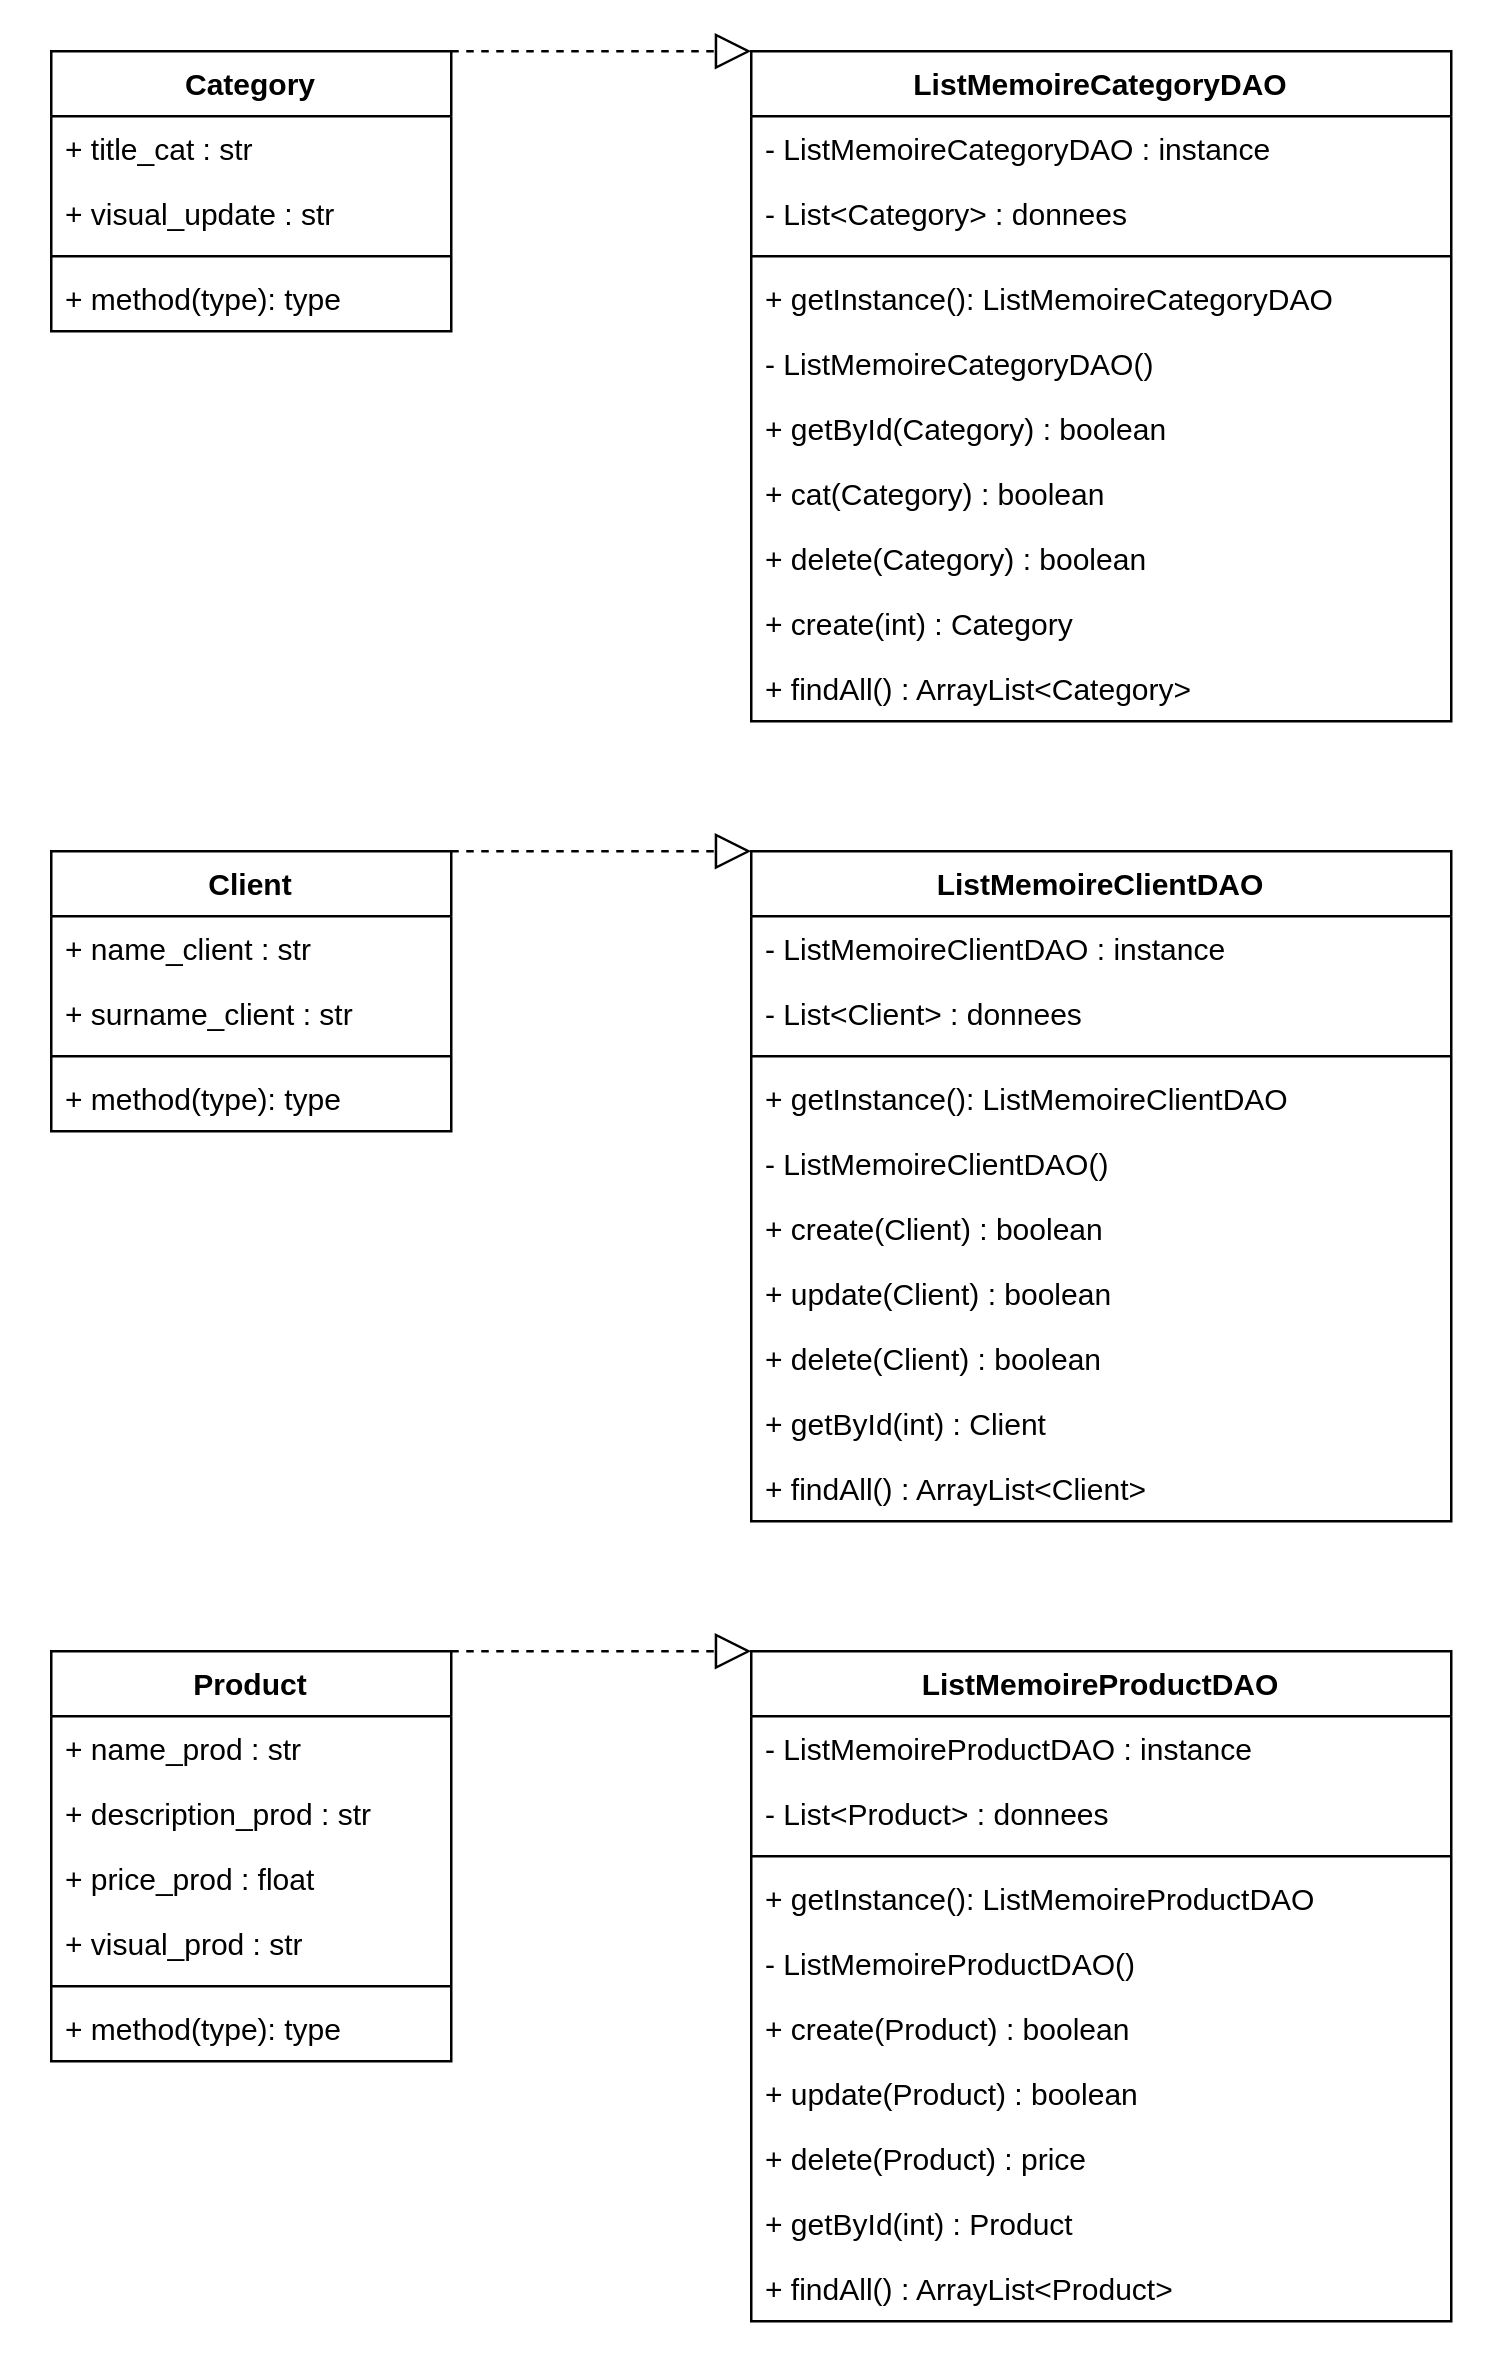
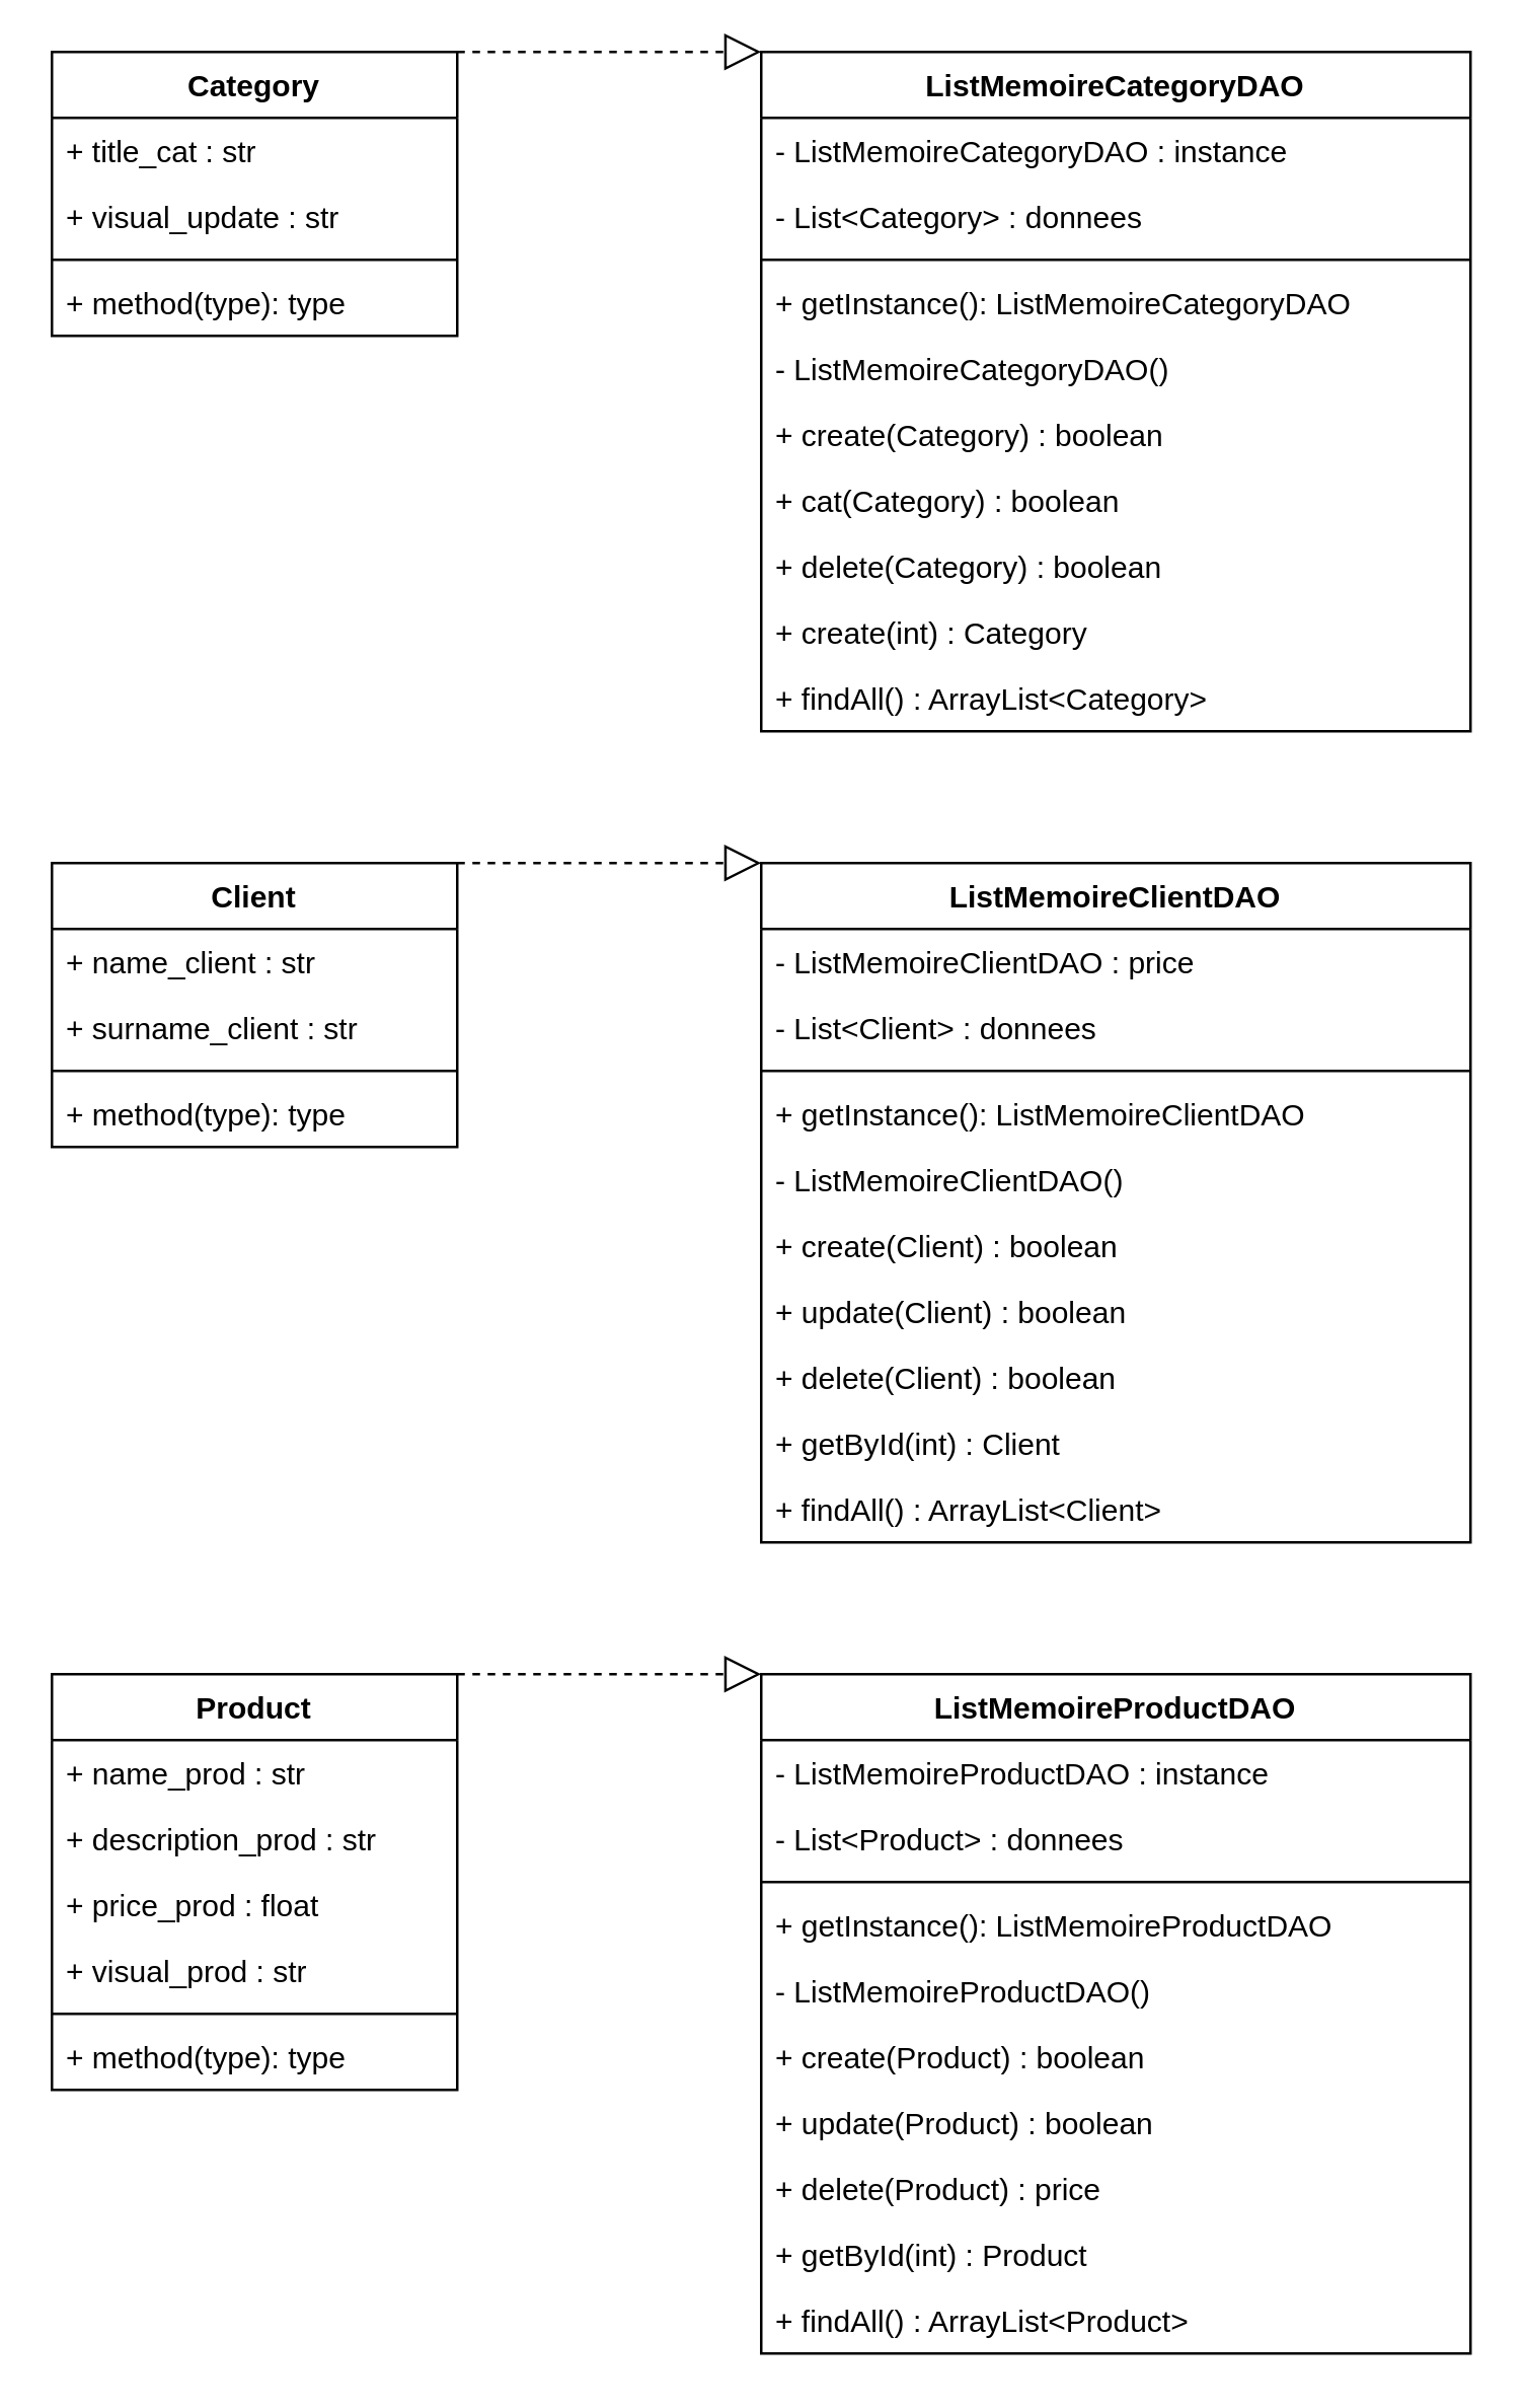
- <mxCell id="13" value="+ getById(Category) : boolean" style="text;strokeColor=none;fillColor=none;align=left;verticalAlign=top;spacingLeft=4;spacingRight=4;overflow=hidden;rotatable=0;points=[[0,0.5],[1,0.5]];portConstraint=eastwest;" vertex="1" parent="7"><mxGeometry y="138" width="280" height="26" as="geometry" /></mxCell>
+ <mxCell id="13" value="+ create(Category) : boolean" style="text;strokeColor=none;fillColor=none;align=left;verticalAlign=top;spacingLeft=4;spacingRight=4;overflow=hidden;rotatable=0;points=[[0,0.5],[1,0.5]];portConstraint=eastwest;" vertex="1" parent="7"><mxGeometry y="138" width="280" height="26" as="geometry" /></mxCell>
- <mxCell id="22" value="- ListMemoireClientDAO : instance" style="text;strokeColor=none;fillColor=none;align=left;verticalAlign=top;spacingLeft=4;spacingRight=4;overflow=hidden;rotatable=0;points=[[0,0.5],[1,0.5]];portConstraint=eastwest;" vertex="1" parent="21"><mxGeometry y="26" width="280" height="26" as="geometry" /></mxCell>
+ <mxCell id="22" value="- ListMemoireClientDAO : price" style="text;strokeColor=none;fillColor=none;align=left;verticalAlign=top;spacingLeft=4;spacingRight=4;overflow=hidden;rotatable=0;points=[[0,0.5],[1,0.5]];portConstraint=eastwest;" vertex="1" parent="21"><mxGeometry y="26" width="280" height="26" as="geometry" /></mxCell>
